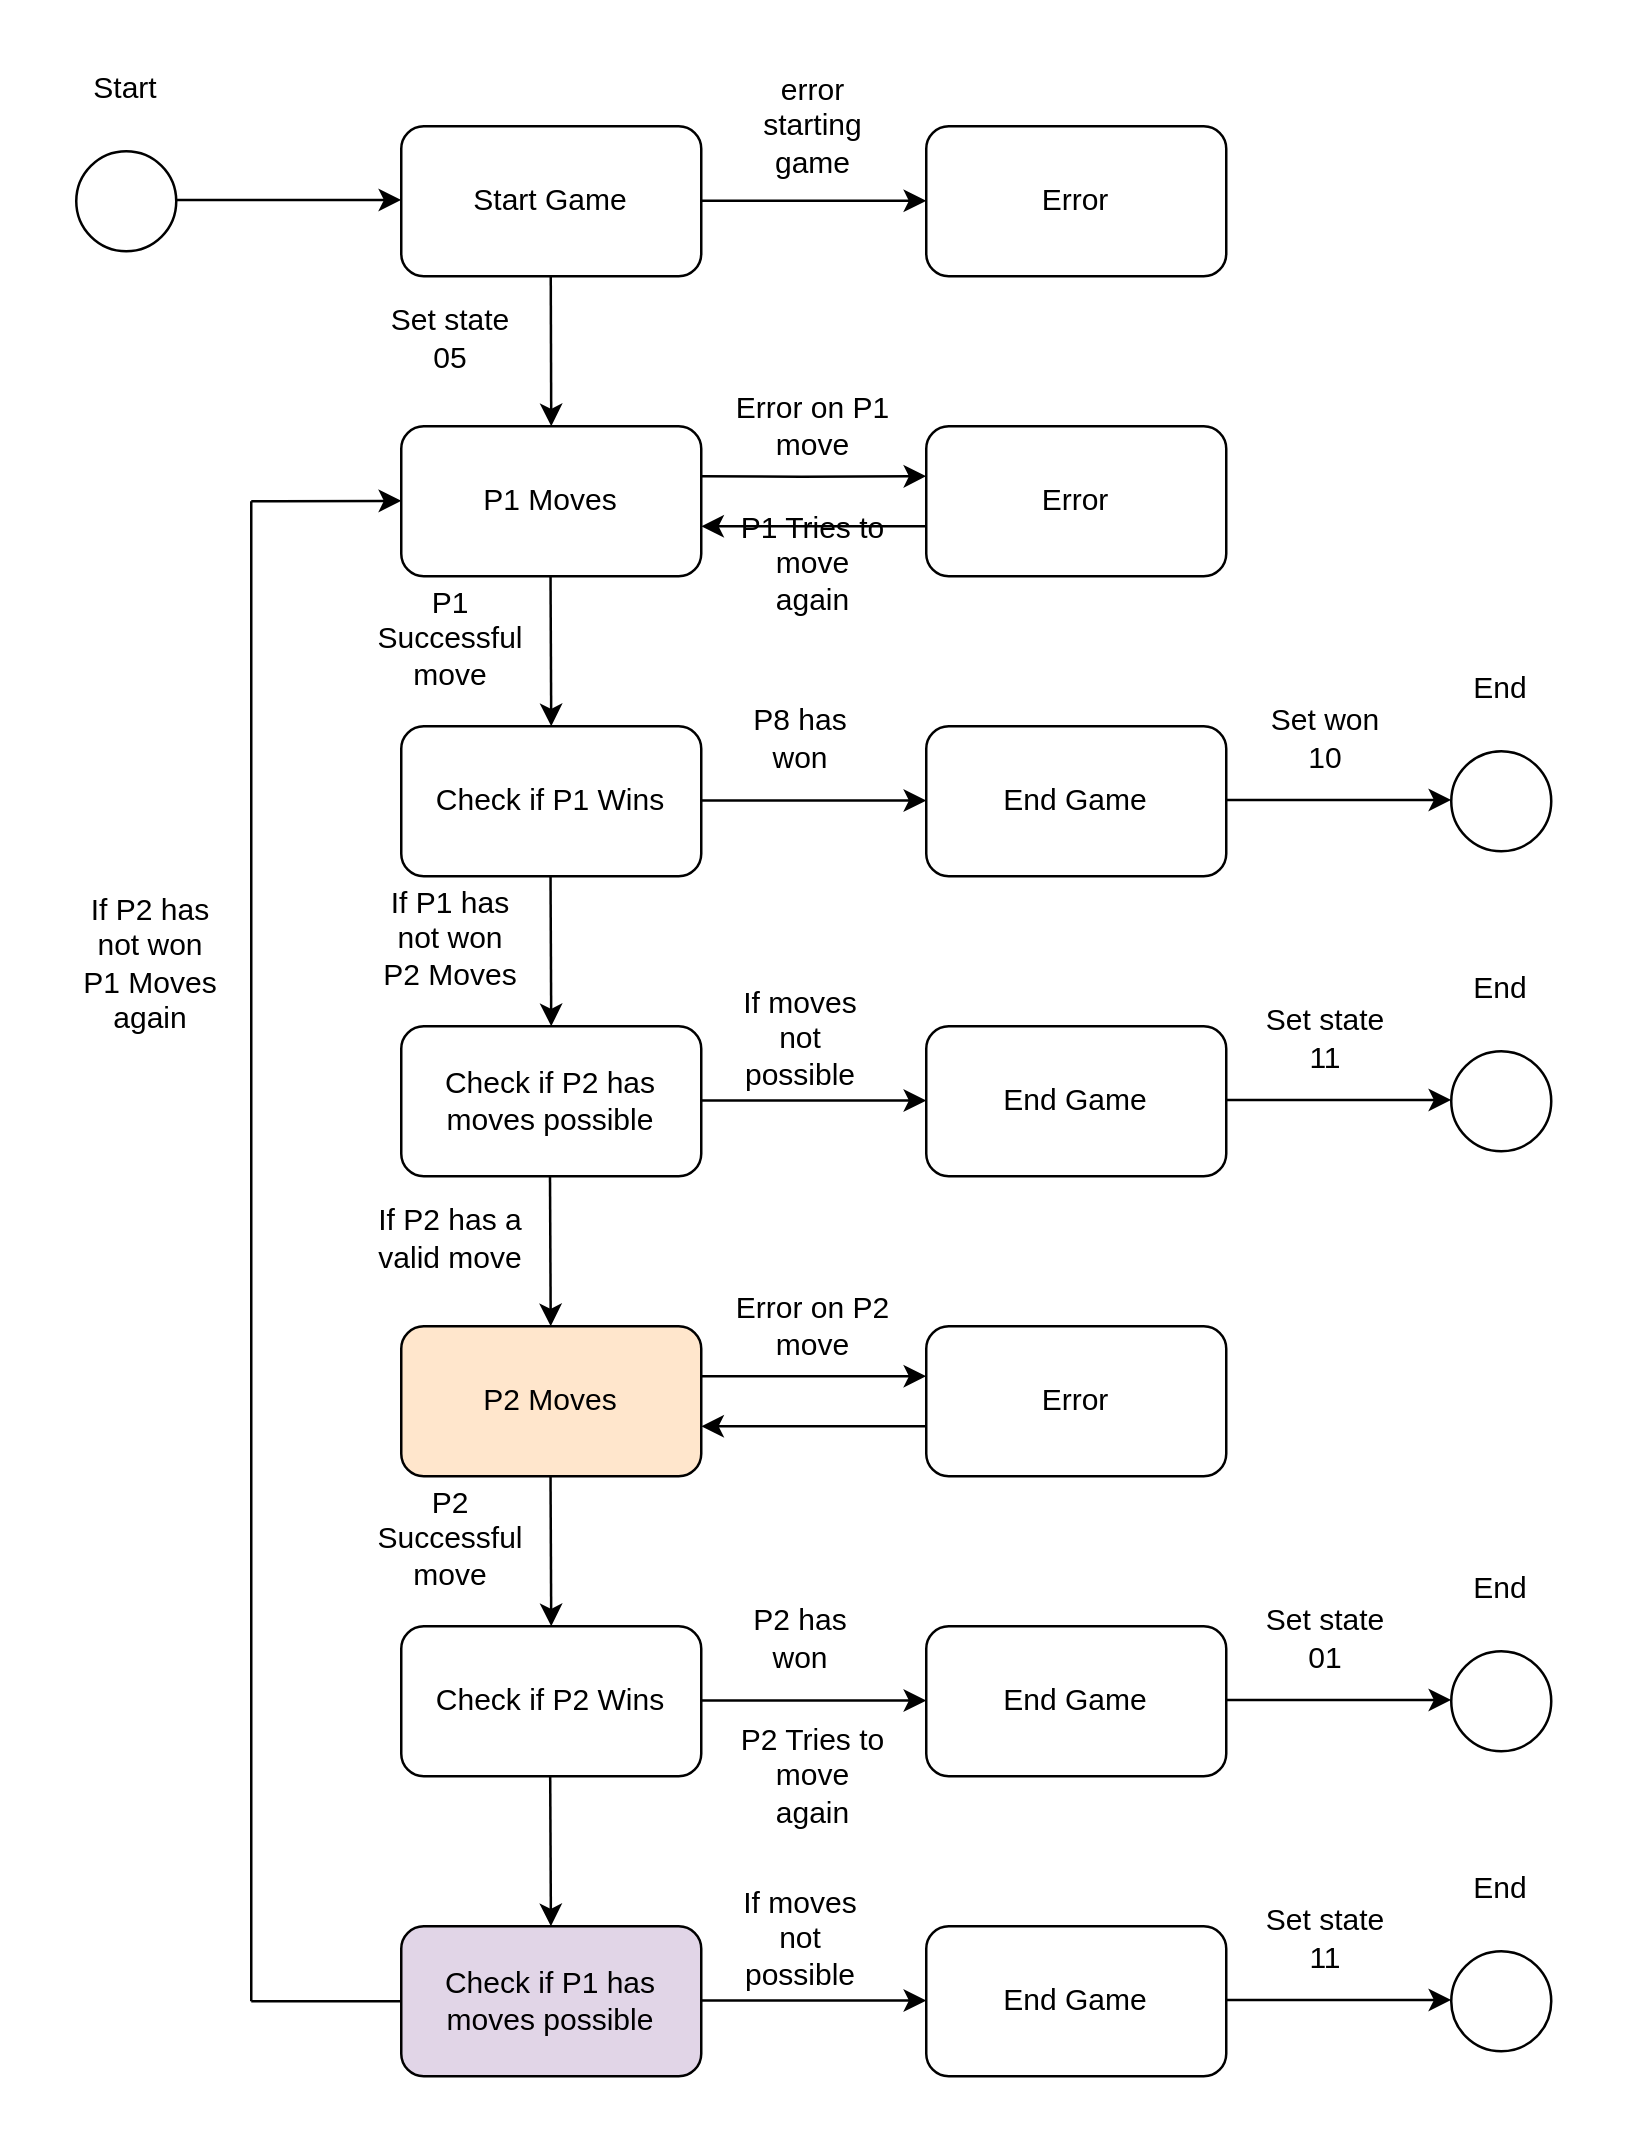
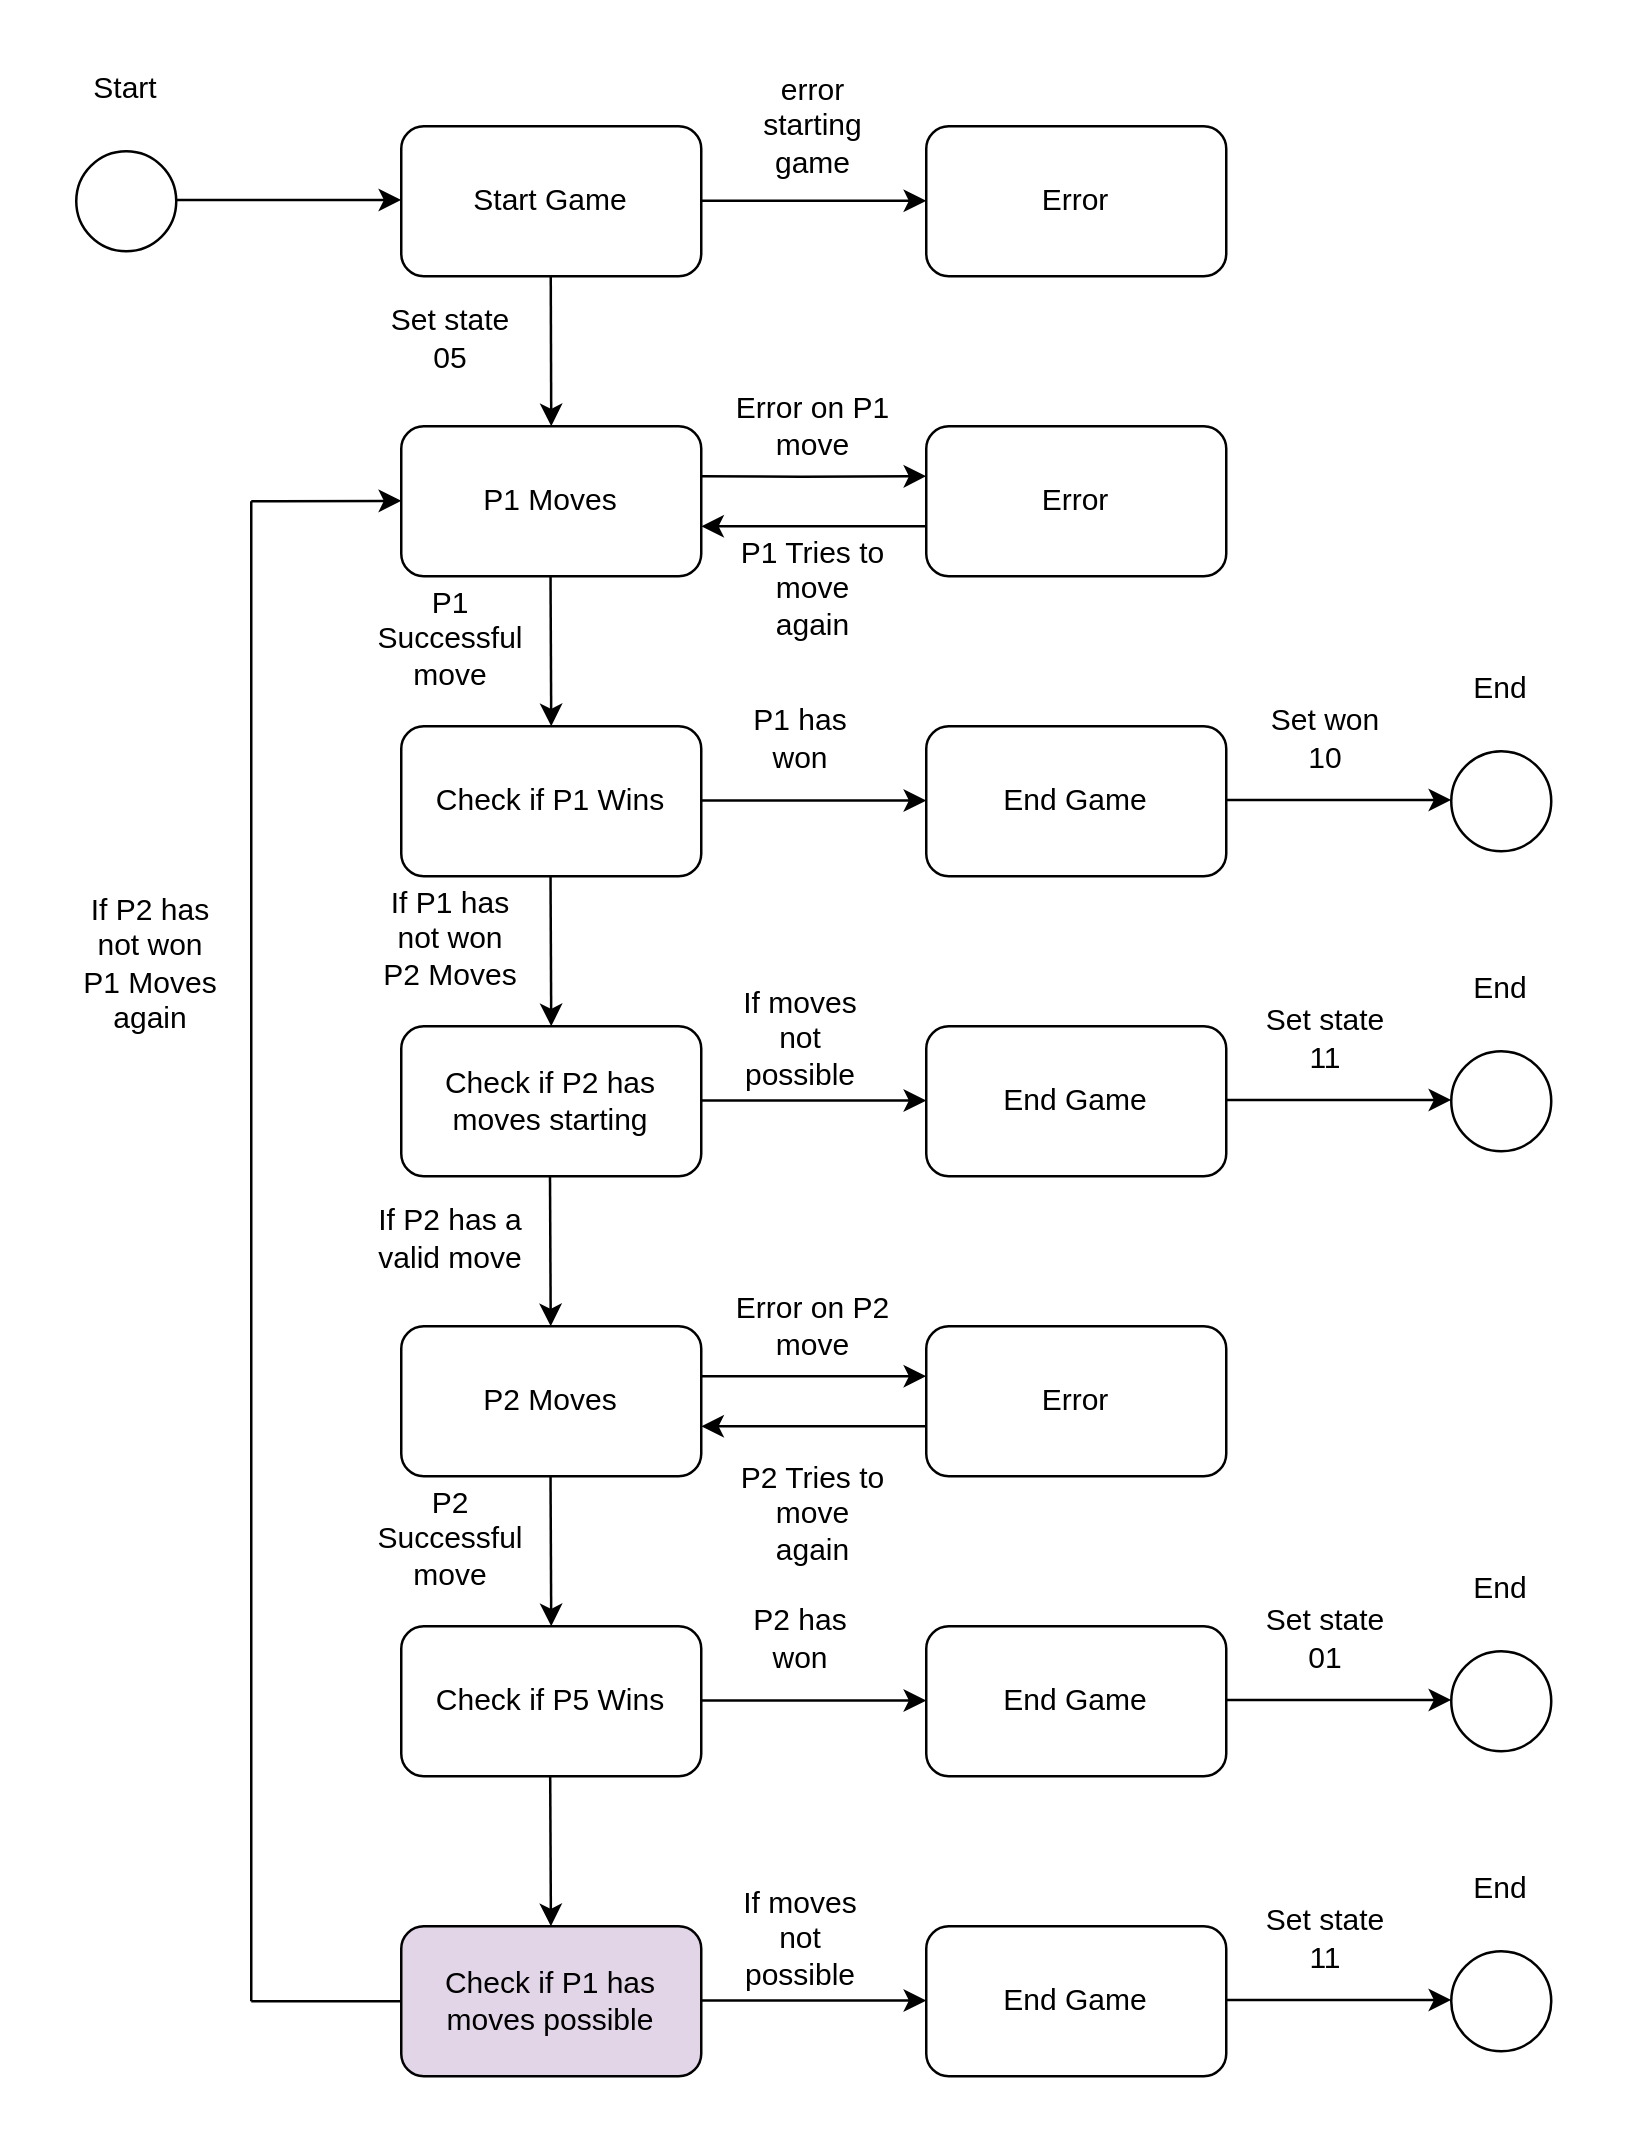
- <mxCell id="19" value="P1 Tries to move again" style="text;html=1;align=center;verticalAlign=middle;whiteSpace=wrap;rounded=0;" vertex="1" parent="1"><mxGeometry x="295" y="210" width="60" height="30" as="geometry" /></mxCell>
+ <mxCell id="19" value="P1 Tries to move again" style="text;html=1;align=center;verticalAlign=middle;whiteSpace=wrap;rounded=0;" vertex="1" parent="1"><mxGeometry x="295" y="220" width="60" height="30" as="geometry" /></mxCell>
- <mxCell id="36" value="P8 has won" style="text;html=1;align=center;verticalAlign=middle;whiteSpace=wrap;rounded=0;" vertex="1" parent="1"><mxGeometry x="290" y="280" width="60" height="30" as="geometry" /></mxCell>
+ <mxCell id="36" value="P1 has won" style="text;html=1;align=center;verticalAlign=middle;whiteSpace=wrap;rounded=0;" vertex="1" parent="1"><mxGeometry x="290" y="280" width="60" height="30" as="geometry" /></mxCell>
- <mxCell id="53" value="Check if P2 has moves possible" style="rounded=1;whiteSpace=wrap;html=1;" vertex="1" parent="1"><mxGeometry x="160" y="410" width="120" height="60" as="geometry" /></mxCell>
+ <mxCell id="53" value="Check if P2 has moves starting" style="rounded=1;whiteSpace=wrap;html=1;" vertex="1" parent="1"><mxGeometry x="160" y="410" width="120" height="60" as="geometry" /></mxCell>
- <mxCell id="10" value="P2 Moves" style="rounded=1;whiteSpace=wrap;html=1;fillColor=#ffe6cc;" vertex="1" parent="1"><mxGeometry x="160" y="530" width="120" height="60" as="geometry" /></mxCell>
+ <mxCell id="10" value="P2 Moves" style="rounded=1;whiteSpace=wrap;html=1;" vertex="1" parent="1"><mxGeometry x="160" y="530" width="120" height="60" as="geometry" /></mxCell>
- <mxCell id="22" value="Check if P2 Wins" style="rounded=1;whiteSpace=wrap;html=1;" vertex="1" parent="1"><mxGeometry x="160" y="650" width="120" height="60" as="geometry" /></mxCell>
+ <mxCell id="22" value="Check if P5 Wins" style="rounded=1;whiteSpace=wrap;html=1;" vertex="1" parent="1"><mxGeometry x="160" y="650" width="120" height="60" as="geometry" /></mxCell>
- <mxCell id="20" value="P2 Tries to move again" style="text;html=1;align=center;verticalAlign=middle;whiteSpace=wrap;rounded=0;" vertex="1" parent="1"><mxGeometry x="295" y="695" width="60" height="30" as="geometry" /></mxCell>
+ <mxCell id="20" value="P2 Tries to move again" style="text;html=1;align=center;verticalAlign=middle;whiteSpace=wrap;rounded=0;" vertex="1" parent="1"><mxGeometry x="295" y="590" width="60" height="30" as="geometry" /></mxCell>
